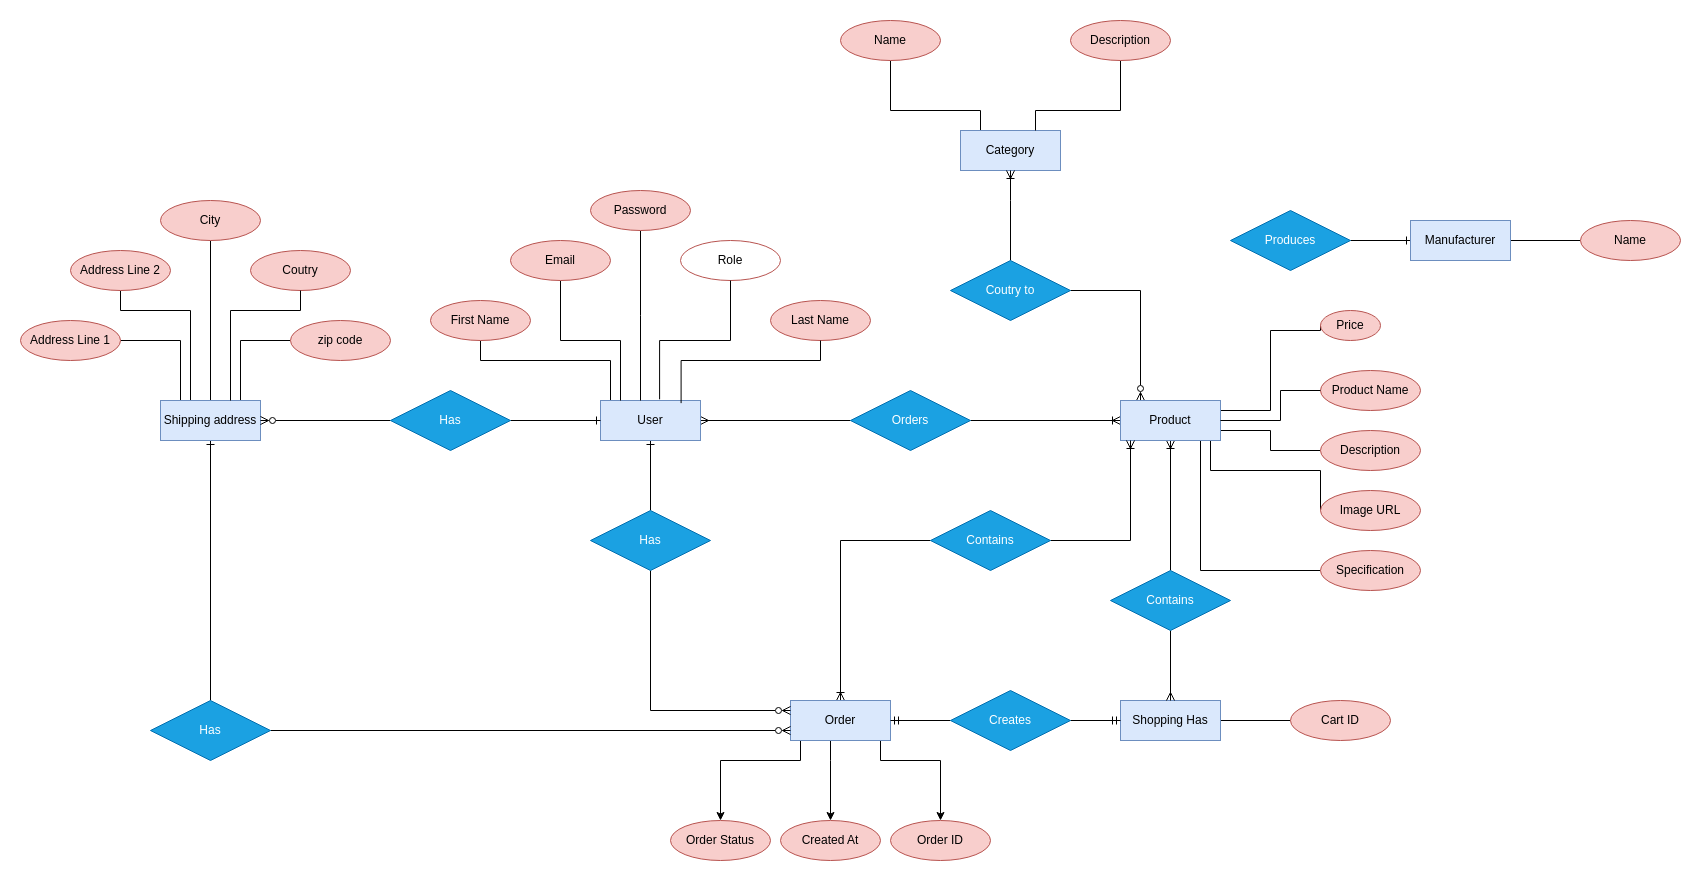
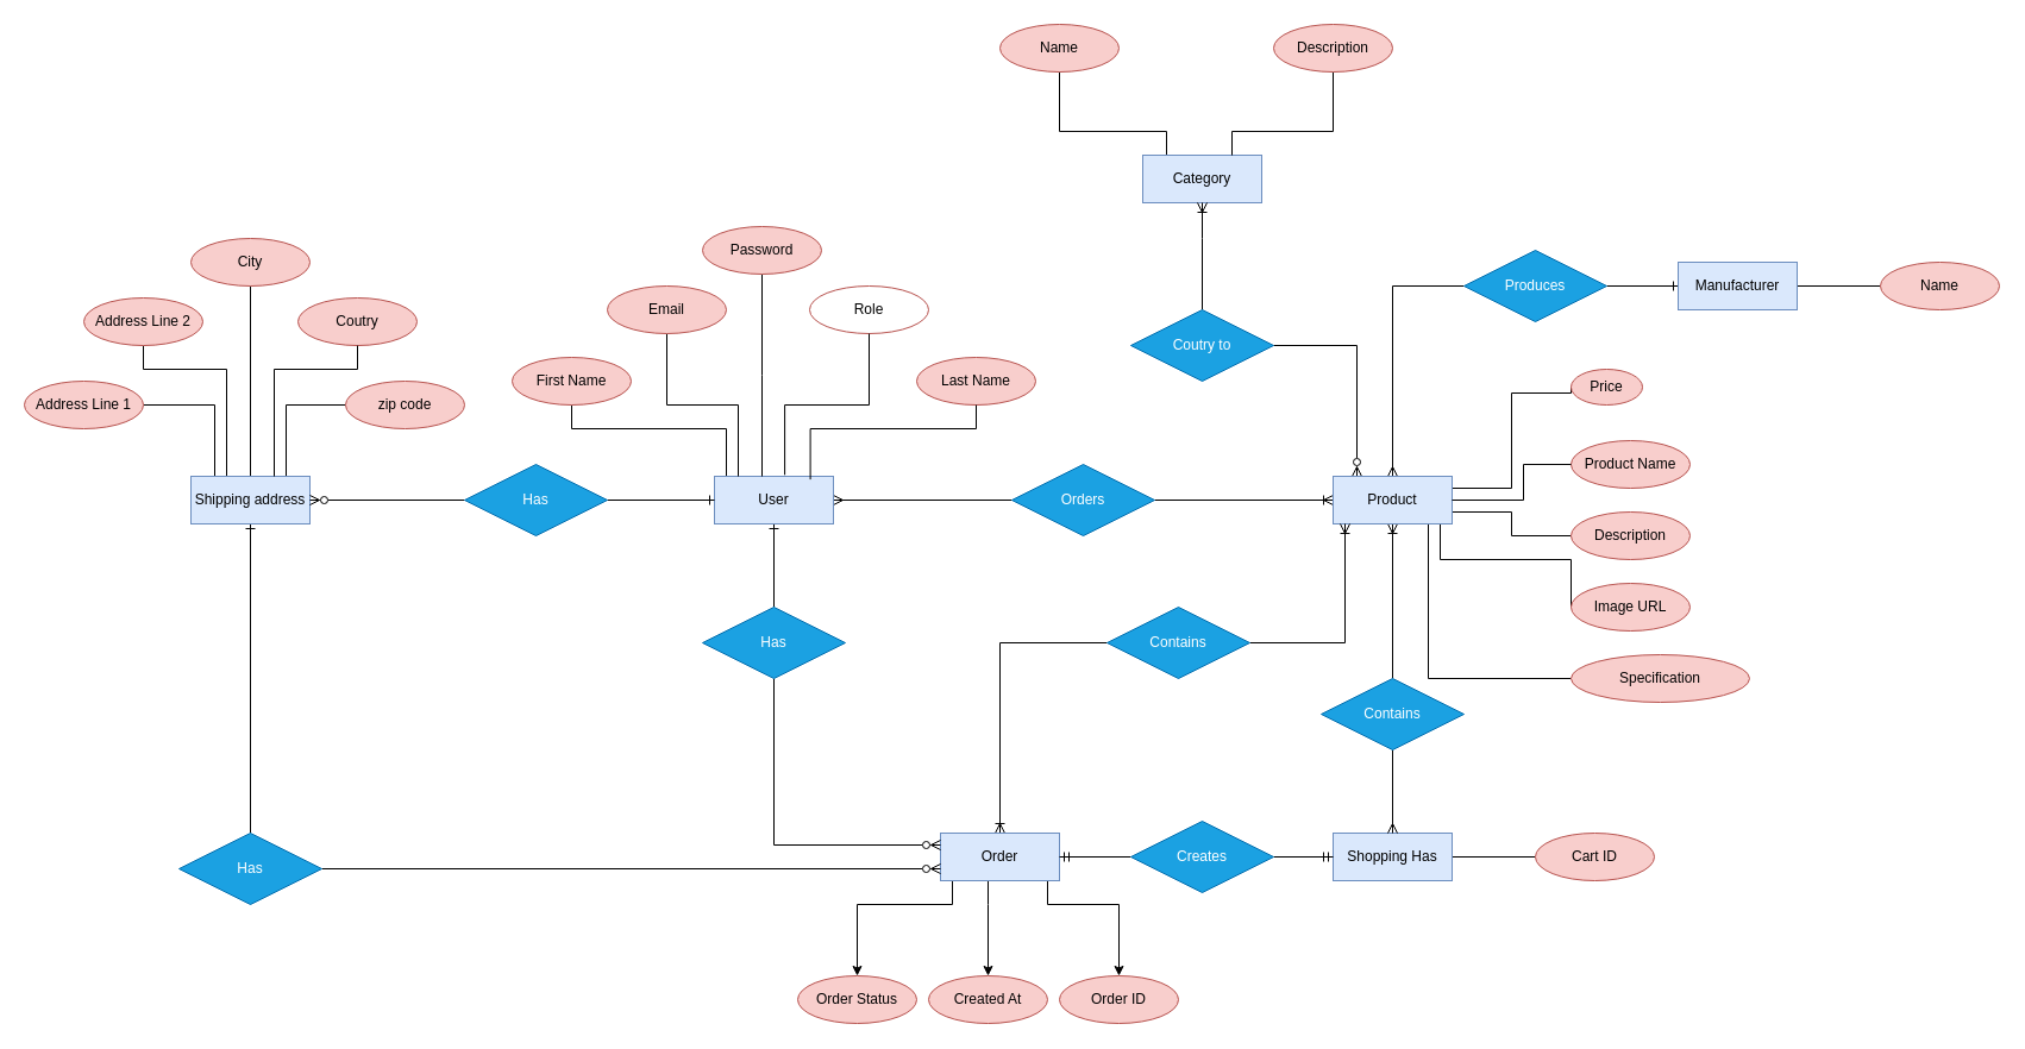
+ <mxCell id="12" style="edgeStyle=orthogonalEdgeStyle;rounded=0;orthogonalLoop=1;jettySize=auto;html=1;entryX=0;entryY=0.5;entryDx=0;entryDy=0;endArrow=none;endFill=0;startArrow=ERmany;startFill=0;" parent="1" source="15" target="31" edge="1"><mxGeometry relative="1" as="geometry"><Array as="points"><mxPoint x="1170" y="240" /></Array></mxGeometry></mxCell>
- <mxCell id="33" value="Specification" style="ellipse;whiteSpace=wrap;html=1;align=center;fillColor=#f8cecc;strokeColor=#b85450;" parent="1" vertex="1"><mxGeometry x="1320" y="550" width="100" height="40" as="geometry" /></mxCell>
+ <mxCell id="33" value="Specification" style="ellipse;whiteSpace=wrap;html=1;align=center;fillColor=#f8cecc;strokeColor=#b85450;" parent="1" vertex="1"><mxGeometry x="1320" y="550" width="150" height="40" as="geometry" /></mxCell>
